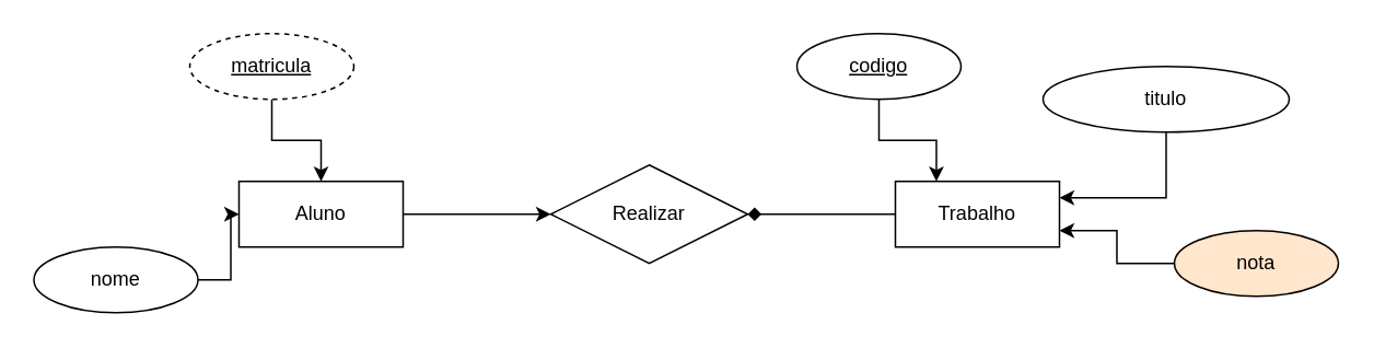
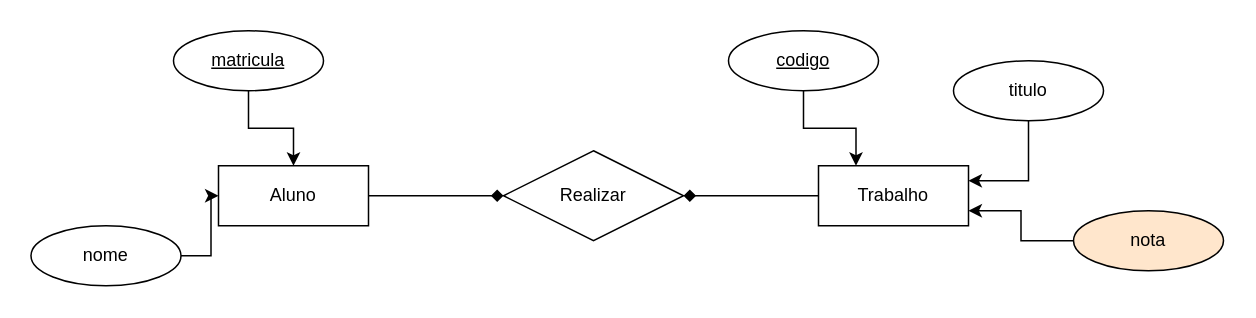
- <mxCell id="10" value="matricula" style="ellipse;whiteSpace=wrap;html=1;align=center;fontStyle=4;dashed=1;" vertex="1" parent="1"><mxGeometry x="115" y="20" width="100" height="40" as="geometry" /></mxCell>
+ <mxCell id="10" value="matricula" style="ellipse;whiteSpace=wrap;html=1;align=center;fontStyle=4;" vertex="1" parent="1"><mxGeometry x="115" y="20" width="100" height="40" as="geometry" /></mxCell>
- <mxCell id="14" value="titulo" style="ellipse;whiteSpace=wrap;html=1;align=center;" vertex="1" parent="1"><mxGeometry x="635" y="40" width="150" height="40" as="geometry" /></mxCell>
+ <mxCell id="14" value="titulo" style="ellipse;whiteSpace=wrap;html=1;align=center;" vertex="1" parent="1"><mxGeometry x="635" y="40" width="100" height="40" as="geometry" /></mxCell>
- <mxCell id="2" style="edgeStyle=orthogonalEdgeStyle;rounded=0;orthogonalLoop=1;jettySize=auto;html=1;entryX=0;entryY=0.5;entryDx=0;entryDy=0;" edge="1" parent="1" source="3" target="4"><mxGeometry relative="1" as="geometry" /></mxCell>
+ <mxCell id="2" style="edgeStyle=orthogonalEdgeStyle;rounded=0;orthogonalLoop=1;jettySize=auto;html=1;entryX=0;entryY=0.5;entryDx=0;entryDy=0;endArrow=diamond;" edge="1" parent="1" source="3" target="4"><mxGeometry relative="1" as="geometry" /></mxCell>
